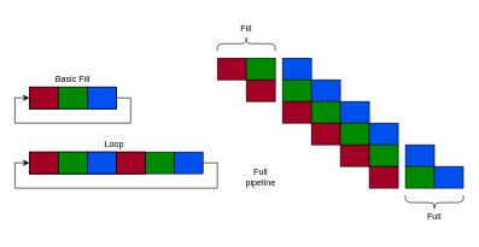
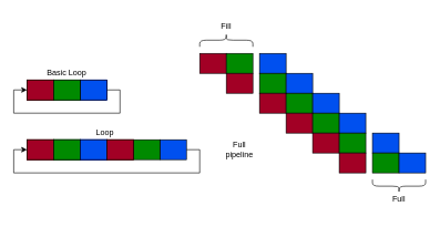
- <mxCell id="29" value="Basic Fill" style="text;html=1;strokeColor=none;fillColor=none;align=center;verticalAlign=middle;whiteSpace=wrap;rounded=0;" vertex="1" parent="1"><mxGeometry x="55" y="100.03" width="90" height="20" as="geometry" /></mxCell>
+ <mxCell id="29" value="Basic Loop" style="text;html=1;strokeColor=none;fillColor=none;align=center;verticalAlign=middle;whiteSpace=wrap;rounded=0;" vertex="1" parent="1"><mxGeometry x="55" y="100.03" width="90" height="20" as="geometry" /></mxCell>
- <mxCell id="28" value="Full pipeline" style="text;html=1;strokeColor=none;fillColor=none;align=center;verticalAlign=middle;whiteSpace=wrap;rounded=0;" vertex="1" parent="1"><mxGeometry x="330" y="230.03" width="60" height="30" as="geometry" /></mxCell>
+ <mxCell id="28" value="Full pipeline" style="text;html=1;strokeColor=none;fillColor=none;align=center;verticalAlign=middle;whiteSpace=wrap;rounded=0;" vertex="1" parent="1"><mxGeometry x="330" y="210.03" width="60" height="30" as="geometry" /></mxCell>
